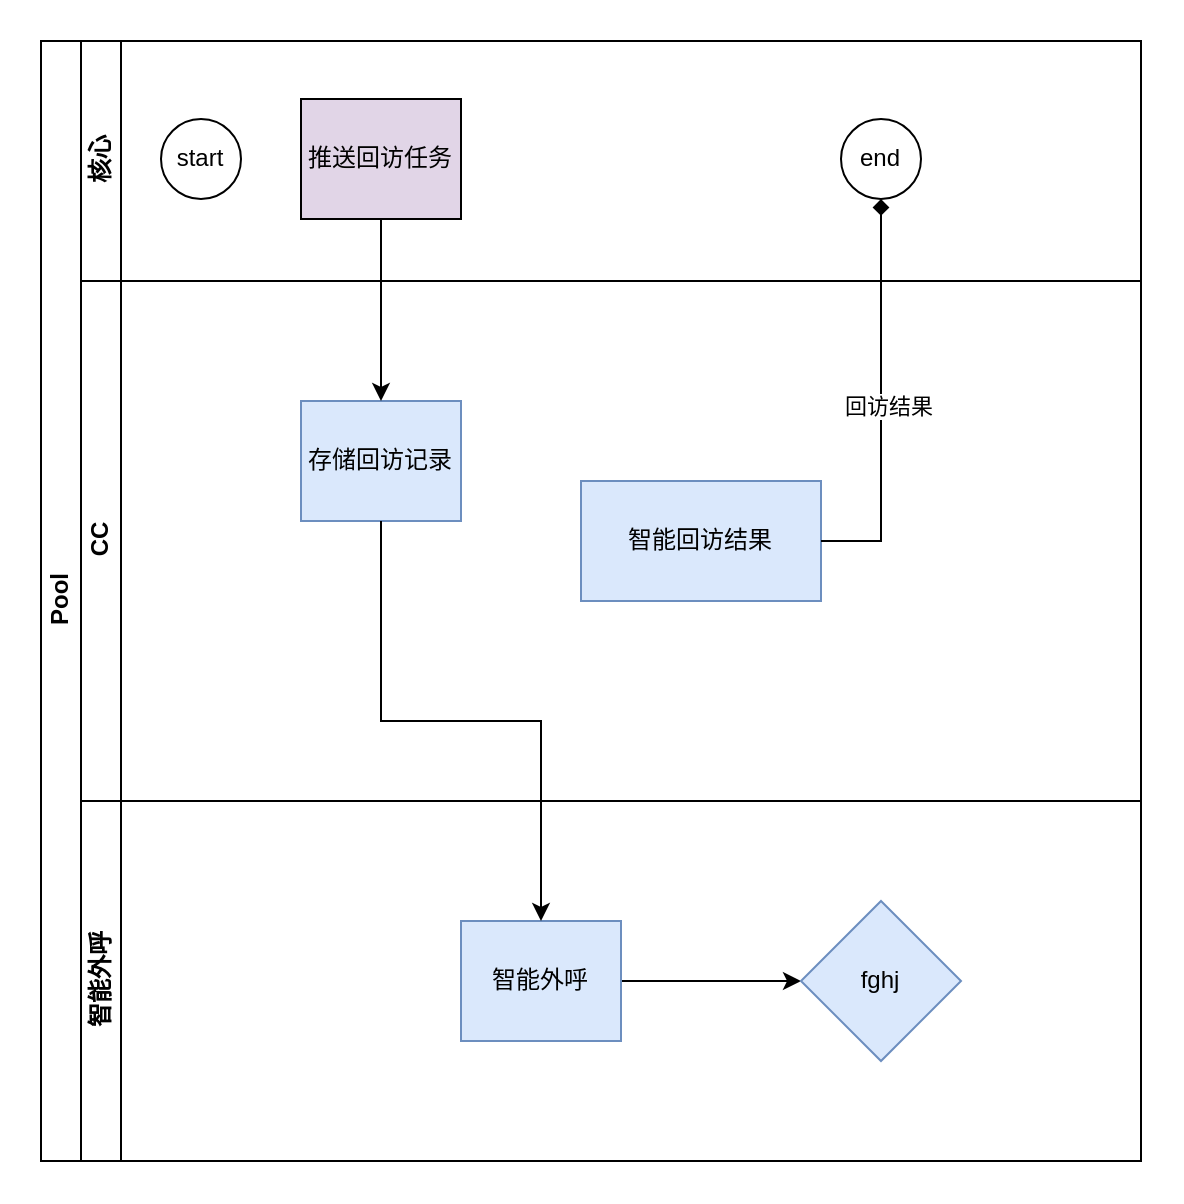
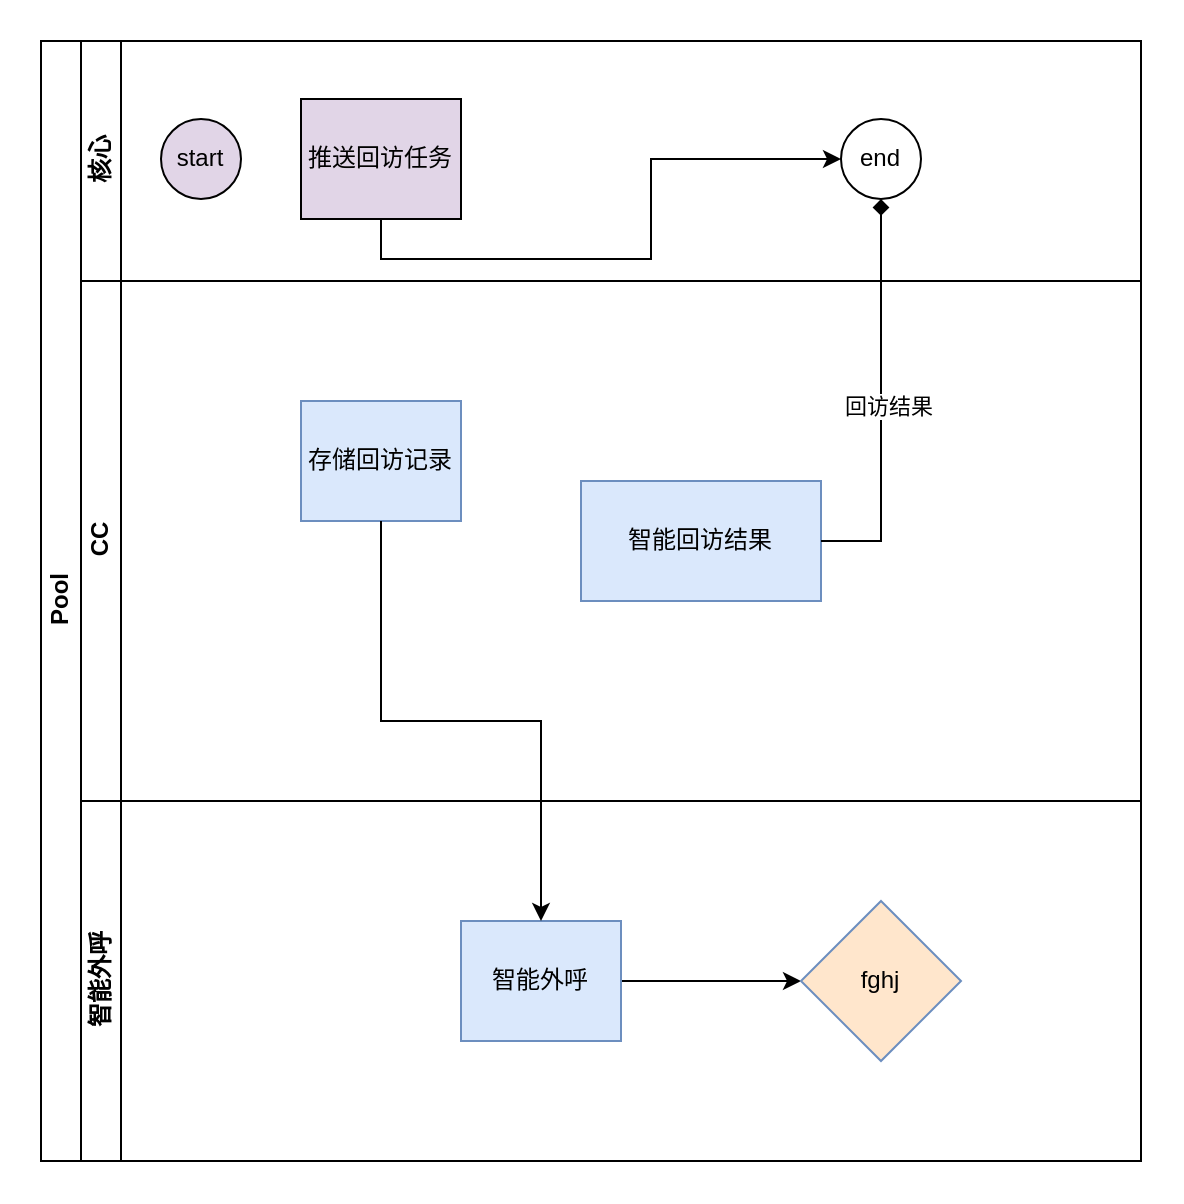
- <mxCell id="4" value="start" style="ellipse;whiteSpace=wrap;html=1;rotation=0;" vertex="1" parent="3"><mxGeometry x="40" y="39" width="40" height="40" as="geometry" /></mxCell>
+ <mxCell id="4" value="start" style="ellipse;whiteSpace=wrap;html=1;rotation=0;fillColor=#e1d5e7;" vertex="1" parent="3"><mxGeometry x="40" y="39" width="40" height="40" as="geometry" /></mxCell>
- <mxCell id="14" style="edgeStyle=orthogonalEdgeStyle;rounded=0;orthogonalLoop=1;jettySize=auto;html=1;exitX=0.5;exitY=1;exitDx=0;exitDy=0;" edge="1" parent="2" source="5" target="8"><mxGeometry relative="1" as="geometry" /></mxCell>
+ <mxCell id="14" style="edgeStyle=orthogonalEdgeStyle;rounded=0;orthogonalLoop=1;jettySize=auto;html=1;exitX=0.5;exitY=1;exitDx=0;exitDy=0;" edge="1" parent="2" source="5" target="6"><mxGeometry relative="1" as="geometry" /></mxCell>
- <mxCell id="13" value="fghj" style="rhombus;whiteSpace=wrap;html=1;rounded=0;strokeColor=#6c8ebf;fillColor=#dae8fc;" vertex="1" parent="10"><mxGeometry x="360" y="50" width="80" height="80" as="geometry" /></mxCell>
+ <mxCell id="13" value="fghj" style="rhombus;whiteSpace=wrap;html=1;rounded=0;strokeColor=#6c8ebf;fillColor=#ffe6cc;" vertex="1" parent="10"><mxGeometry x="360" y="50" width="80" height="80" as="geometry" /></mxCell>
